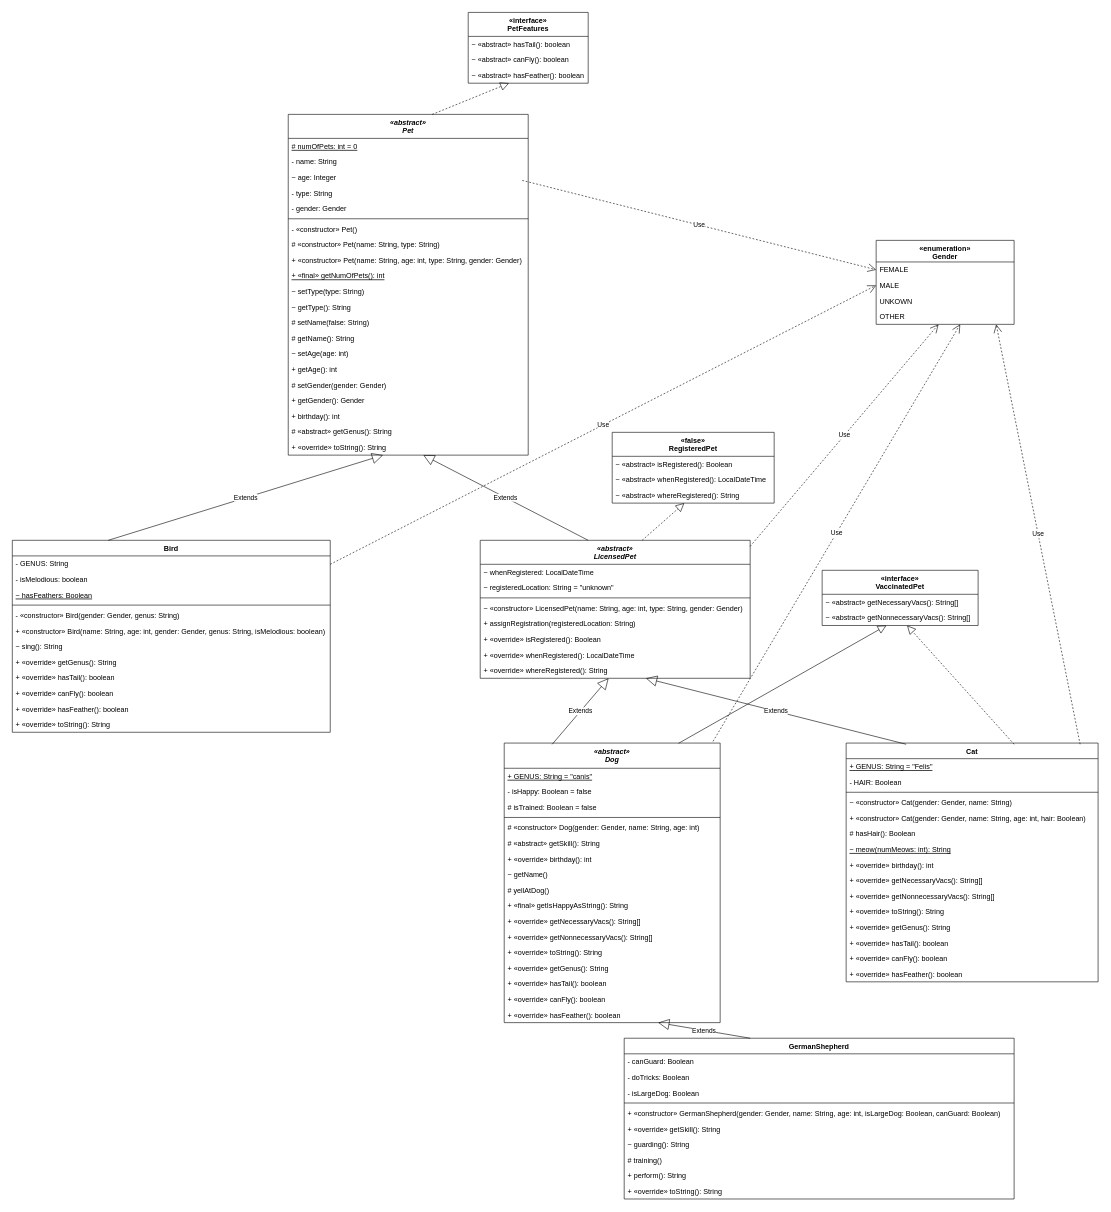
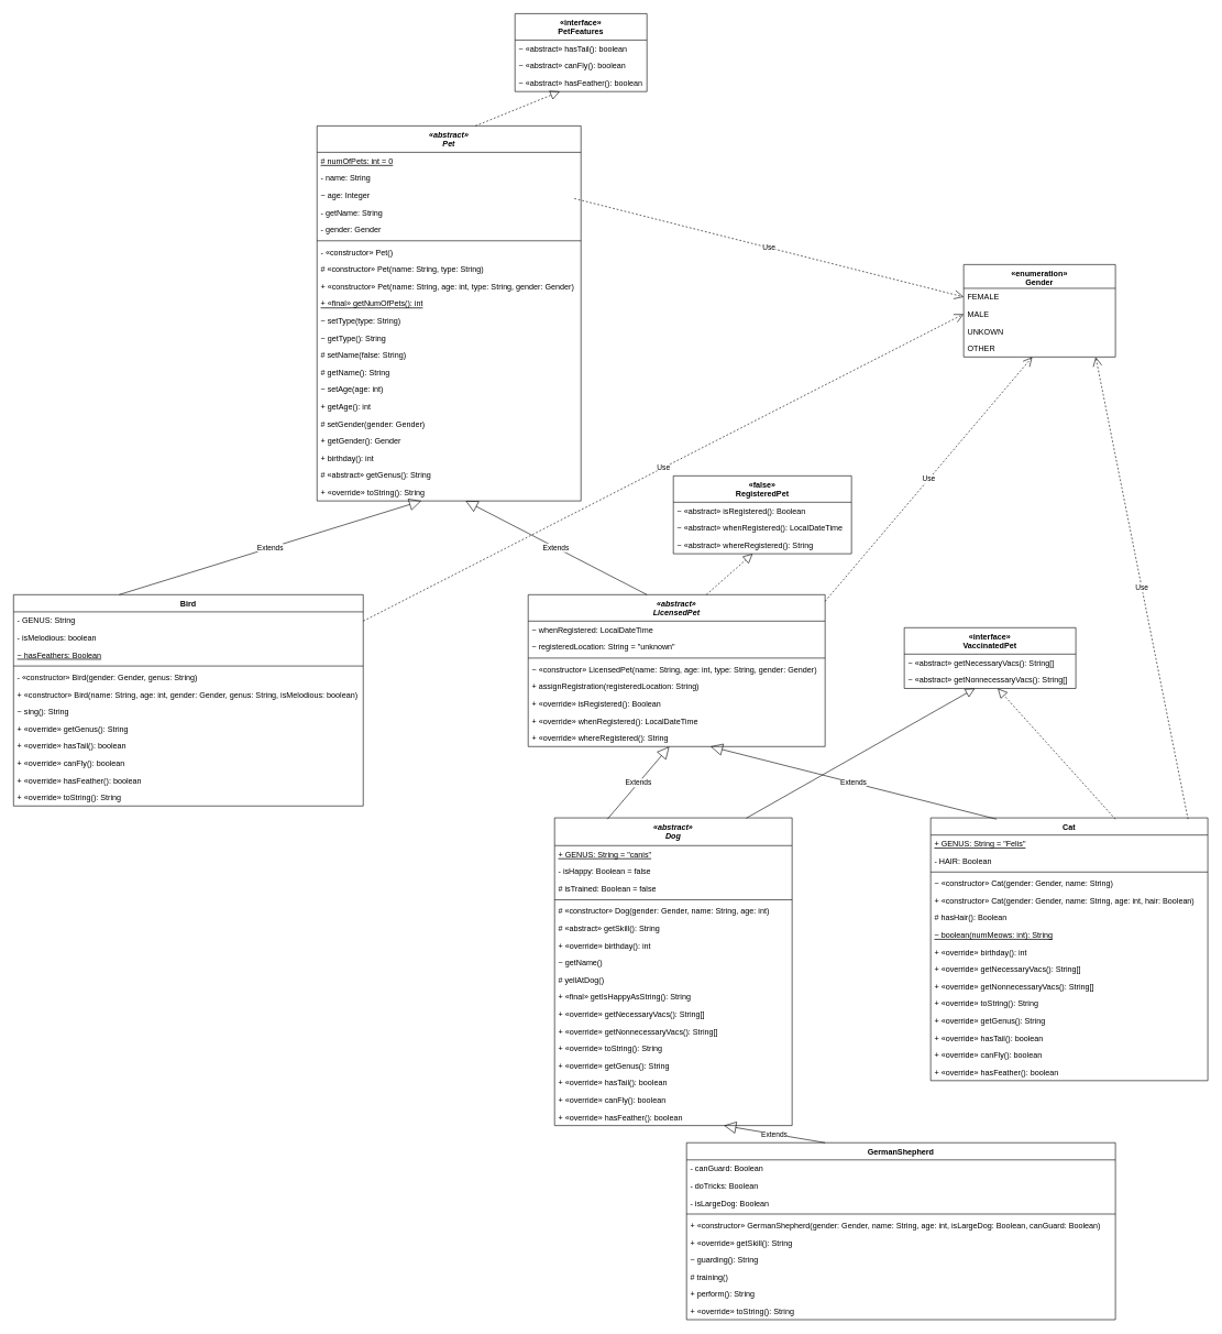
- <mxCell id="46" value="- type: String" style="text;strokeColor=none;fillColor=none;align=left;verticalAlign=top;spacingLeft=4;spacingRight=4;overflow=hidden;rotatable=0;points=[[0,0.5],[1,0.5]];portConstraint=eastwest;" parent="40" vertex="1"><mxGeometry y="118" width="400" height="26" as="geometry" /></mxCell>
+ <mxCell id="46" value="- getName: String" style="text;strokeColor=none;fillColor=none;align=left;verticalAlign=top;spacingLeft=4;spacingRight=4;overflow=hidden;rotatable=0;points=[[0,0.5],[1,0.5]];portConstraint=eastwest;" parent="40" vertex="1"><mxGeometry y="118" width="400" height="26" as="geometry" /></mxCell>
- <mxCell id="116" value="Use" style="endArrow=open;endSize=12;dashed=1;html=1;entryX=0.609;entryY=1;entryDx=0;entryDy=0;entryPerimeter=0;exitX=0.967;exitY=-0.006;exitDx=0;exitDy=0;exitPerimeter=0;" edge="1" parent="1" source="76" target="39"><mxGeometry width="160" relative="1" as="geometry"><mxPoint x="1180" y="1230" as="sourcePoint" /><mxPoint x="1340" y="1230" as="targetPoint" /></mxGeometry></mxCell>
- <mxCell id="105" value="~ meow(numMeows: int): String" style="text;strokeColor=none;fillColor=none;align=left;verticalAlign=top;spacingLeft=4;spacingRight=4;overflow=hidden;rotatable=0;points=[[0,0.5],[1,0.5]];portConstraint=eastwest;fontStyle=4" parent="95" vertex="1"><mxGeometry y="164" width="420" height="26" as="geometry" /></mxCell>
+ <mxCell id="105" value="~ boolean(numMeows: int): String" style="text;strokeColor=none;fillColor=none;align=left;verticalAlign=top;spacingLeft=4;spacingRight=4;overflow=hidden;rotatable=0;points=[[0,0.5],[1,0.5]];portConstraint=eastwest;fontStyle=4" parent="95" vertex="1"><mxGeometry y="164" width="420" height="26" as="geometry" /></mxCell>
